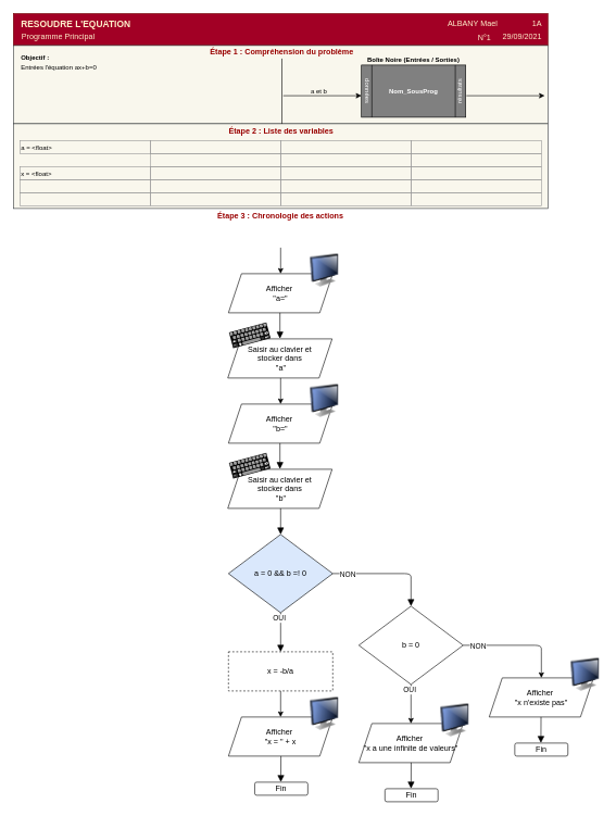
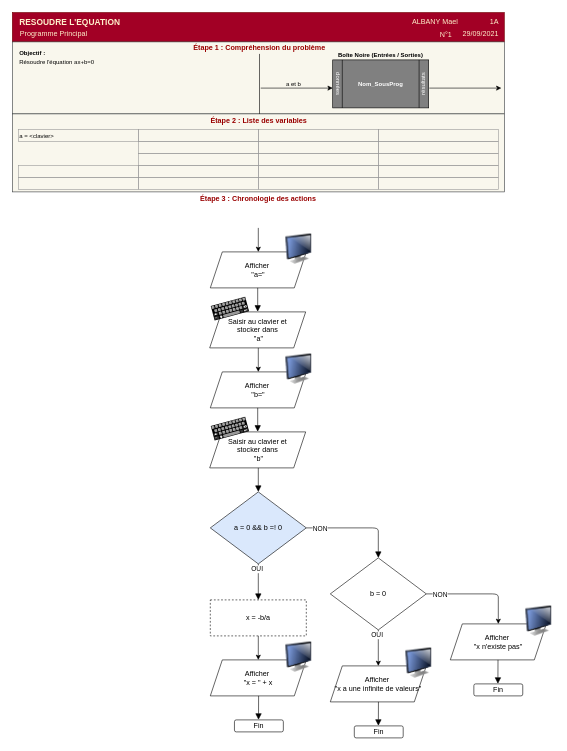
- <mxCell id="20" value="&lt;font style=&quot;font-size: 10px&quot;&gt;Entrées l'équation ax+b=0&lt;/font&gt;" style="text;html=1;strokeColor=none;fillColor=none;align=left;verticalAlign=top;whiteSpace=wrap;rounded=0;movable=0;autosize=0;resizable=0;deletable=0;allowArrows=0;connectable=0;imageVerticalAlign=top;rotatable=0;cloneable=0;recursiveResize=0;expand=0;resizeHeight=0;pointerEvents=0;" parent="1" vertex="1"><mxGeometry x="30" y="89" width="370" height="90" as="geometry" /></mxCell>
+ <mxCell id="20" value="&lt;font style=&quot;font-size: 10px&quot;&gt;Résoudre l'équation ax+b=0&lt;/font&gt;" style="text;html=1;strokeColor=none;fillColor=none;align=left;verticalAlign=top;whiteSpace=wrap;rounded=0;movable=0;autosize=0;resizable=0;deletable=0;allowArrows=0;connectable=0;imageVerticalAlign=top;rotatable=0;cloneable=0;recursiveResize=0;expand=0;resizeHeight=0;pointerEvents=0;" parent="1" vertex="1"><mxGeometry x="30" y="89" width="370" height="90" as="geometry" /></mxCell>
- <mxCell id="26" value="a = &amp;lt;float&amp;gt;" style="rounded=0;whiteSpace=wrap;html=1;align=left;verticalAlign=middle;labelBackgroundColor=none;fontColor=none;noLabel=0;fillColor=none;strokeColor=#999999;allowArrows=0;connectable=0;recursiveResize=0;expand=0;movable=0;resizable=0;rotatable=0;cloneable=0;deletable=0;editable=1;fontSize=10;spacingBottom=1;pointerEvents=0;" parent="1" vertex="1"><mxGeometry x="30" y="215" width="200" height="20" as="geometry" /></mxCell>
+ <mxCell id="26" value="a = &amp;lt;clavier&amp;gt;" style="rounded=0;whiteSpace=wrap;html=1;align=left;verticalAlign=middle;labelBackgroundColor=none;fontColor=none;noLabel=0;fillColor=none;strokeColor=#999999;allowArrows=0;connectable=0;recursiveResize=0;expand=0;movable=0;resizable=0;rotatable=0;cloneable=0;deletable=0;editable=1;fontSize=10;spacingBottom=1;pointerEvents=0;" parent="1" vertex="1"><mxGeometry x="30" y="215" width="200" height="20" as="geometry" /></mxCell>
- <mxCell id="32" value="x = &amp;lt;float&amp;gt;" style="rounded=0;whiteSpace=wrap;html=1;align=left;verticalAlign=middle;labelBackgroundColor=none;fontColor=none;noLabel=0;fillColor=none;strokeColor=#999999;allowArrows=0;connectable=0;recursiveResize=0;expand=0;movable=0;resizable=0;rotatable=0;cloneable=0;deletable=0;editable=1;fontSize=10;spacingBottom=1;pointerEvents=0;" parent="1" vertex="1"><mxGeometry x="30" y="255" width="200" height="20" as="geometry" /></mxCell>
